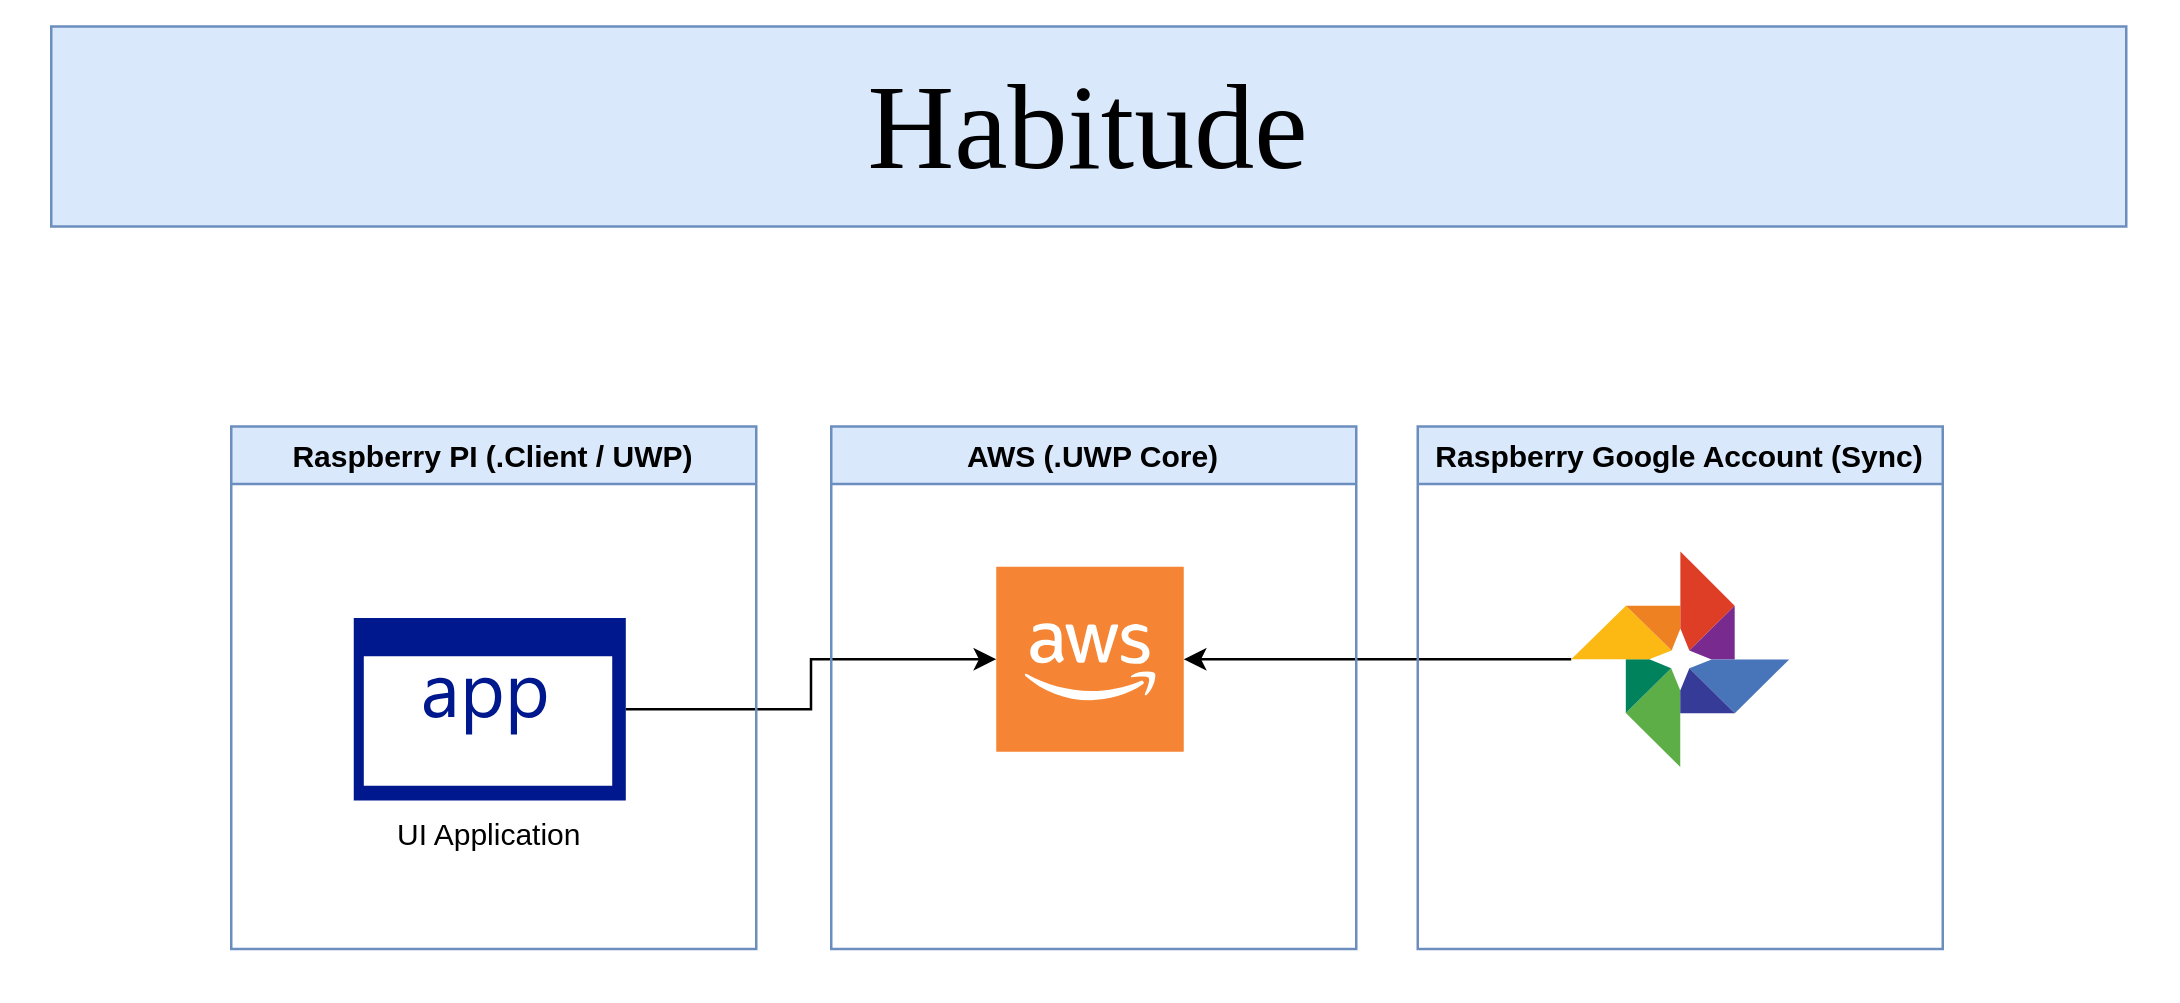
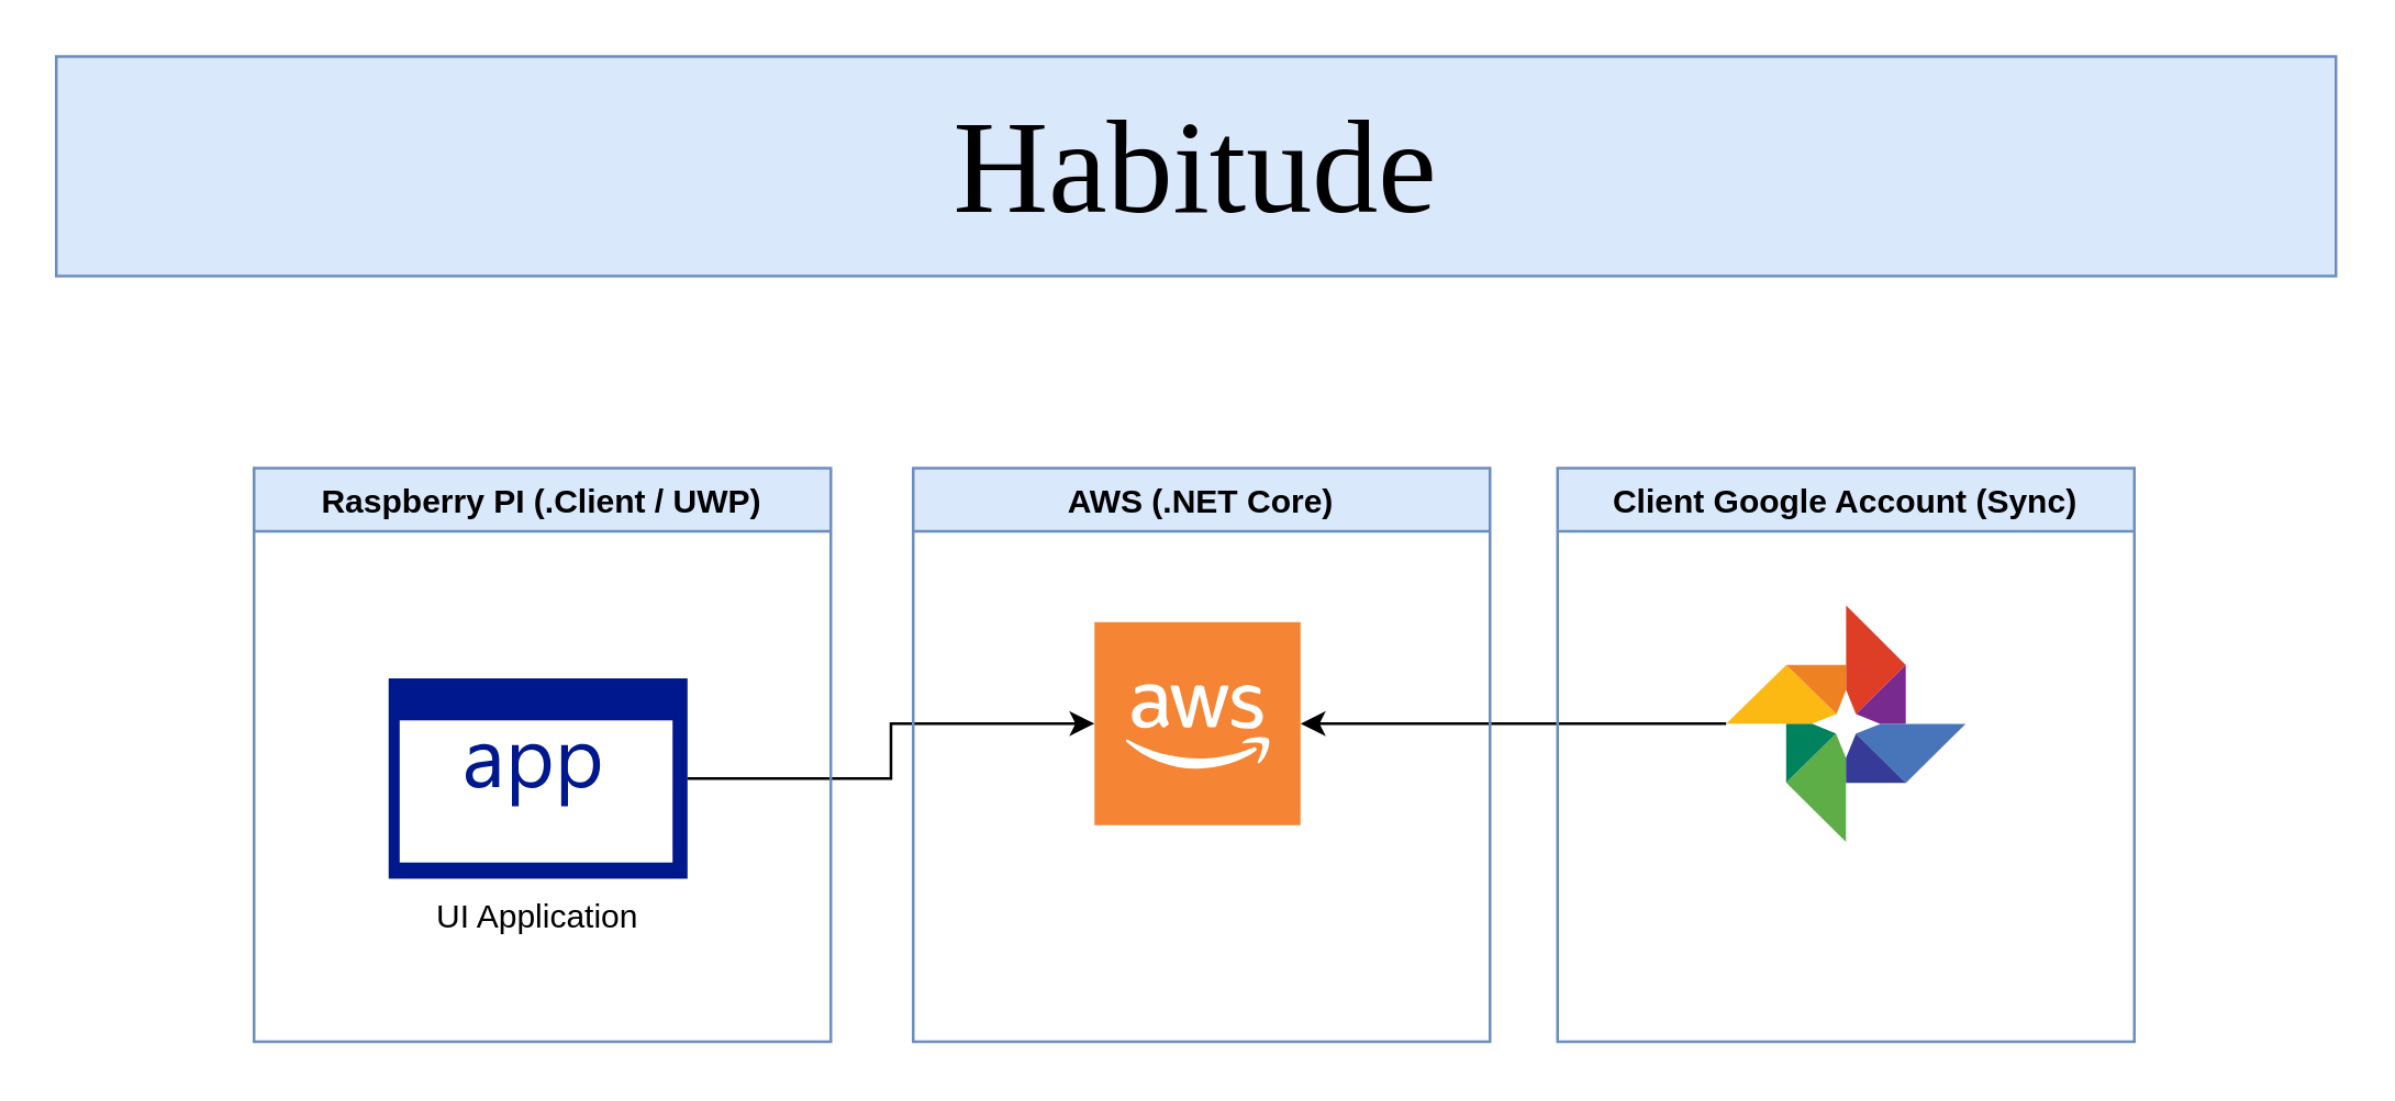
- <mxCell id="10" value="&lt;font style=&quot;font-size: 48px&quot; face=&quot;Georgia&quot;&gt;Habitude&lt;/font&gt;" style="text;html=1;strokeColor=#6c8ebf;fillColor=#dae8fc;align=center;verticalAlign=middle;whiteSpace=wrap;rounded=0;" parent="1" vertex="1"><mxGeometry x="20" y="10" width="830" height="80" as="geometry" /></mxCell>
+ <mxCell id="10" value="&lt;font style=&quot;font-size: 48px&quot; face=&quot;Georgia&quot;&gt;Habitude&lt;/font&gt;" style="text;html=1;strokeColor=#6c8ebf;fillColor=#dae8fc;align=center;verticalAlign=middle;whiteSpace=wrap;rounded=0;" parent="1" vertex="1"><mxGeometry x="20" width="830" height="80" as="geometry" y="20" /></mxCell>
- <mxCell id="8" value="AWS (.UWP Core)" style="swimlane;labelBackgroundColor=none;fillColor=#dae8fc;strokeColor=#6c8ebf;" parent="1" vertex="1"><mxGeometry x="332" y="170" width="210" height="209" as="geometry" /></mxCell>
+ <mxCell id="8" value="AWS (.NET Core)" style="swimlane;labelBackgroundColor=none;fillColor=#dae8fc;strokeColor=#6c8ebf;" parent="1" vertex="1"><mxGeometry x="332" y="170" width="210" height="209" as="geometry" /></mxCell>
- <mxCell id="9" value="Raspberry Google Account (Sync)" style="swimlane;labelBackgroundColor=none;fillColor=#dae8fc;strokeColor=#6c8ebf;" parent="1" vertex="1"><mxGeometry x="566.6" y="170" width="210" height="209" as="geometry" /></mxCell>
+ <mxCell id="9" value="Client Google Account (Sync)" style="swimlane;labelBackgroundColor=none;fillColor=#dae8fc;strokeColor=#6c8ebf;" parent="1" vertex="1"><mxGeometry x="566.6" y="170" width="210" height="209" as="geometry" /></mxCell>
